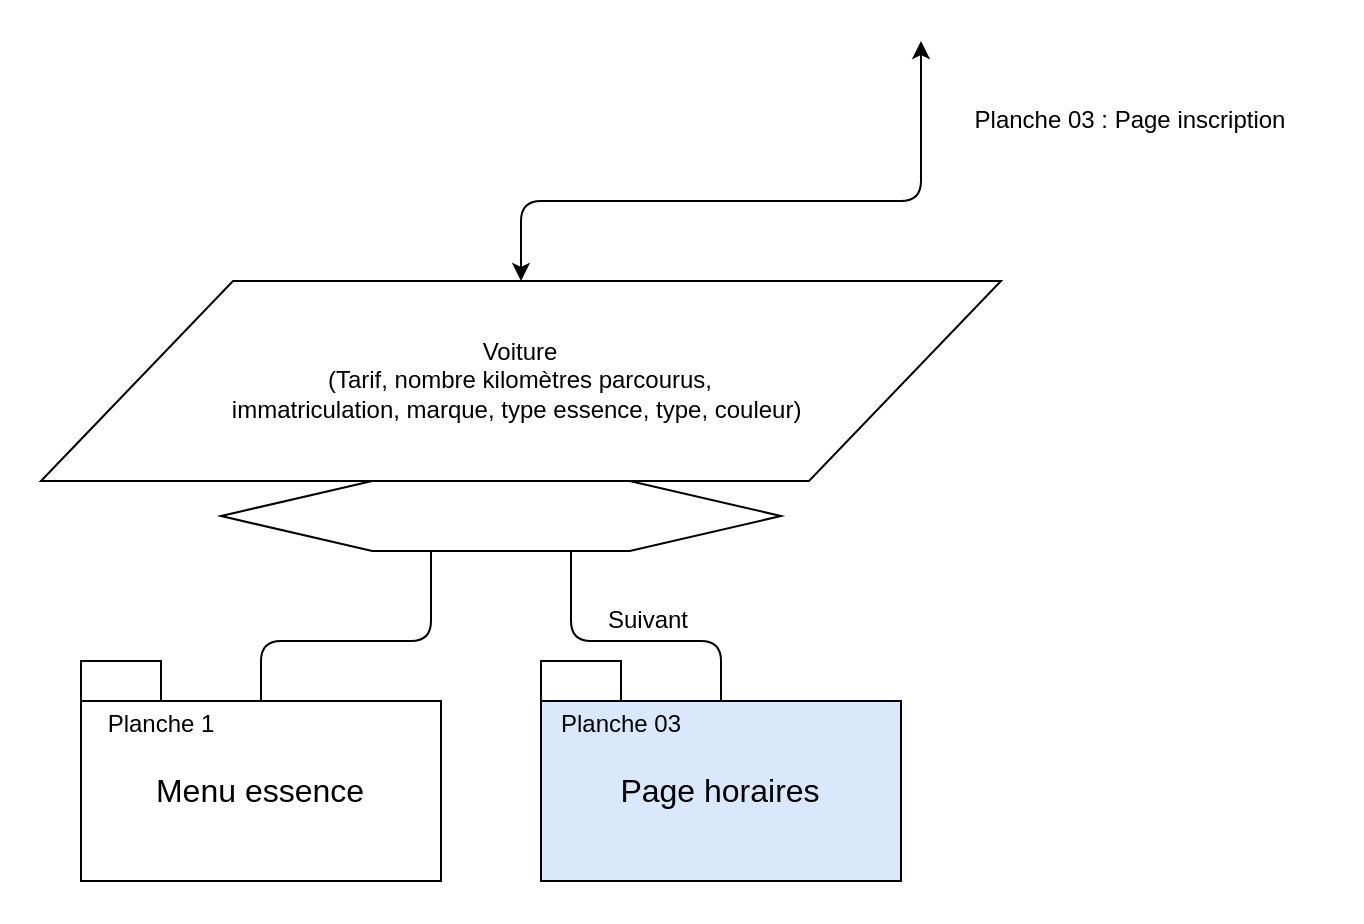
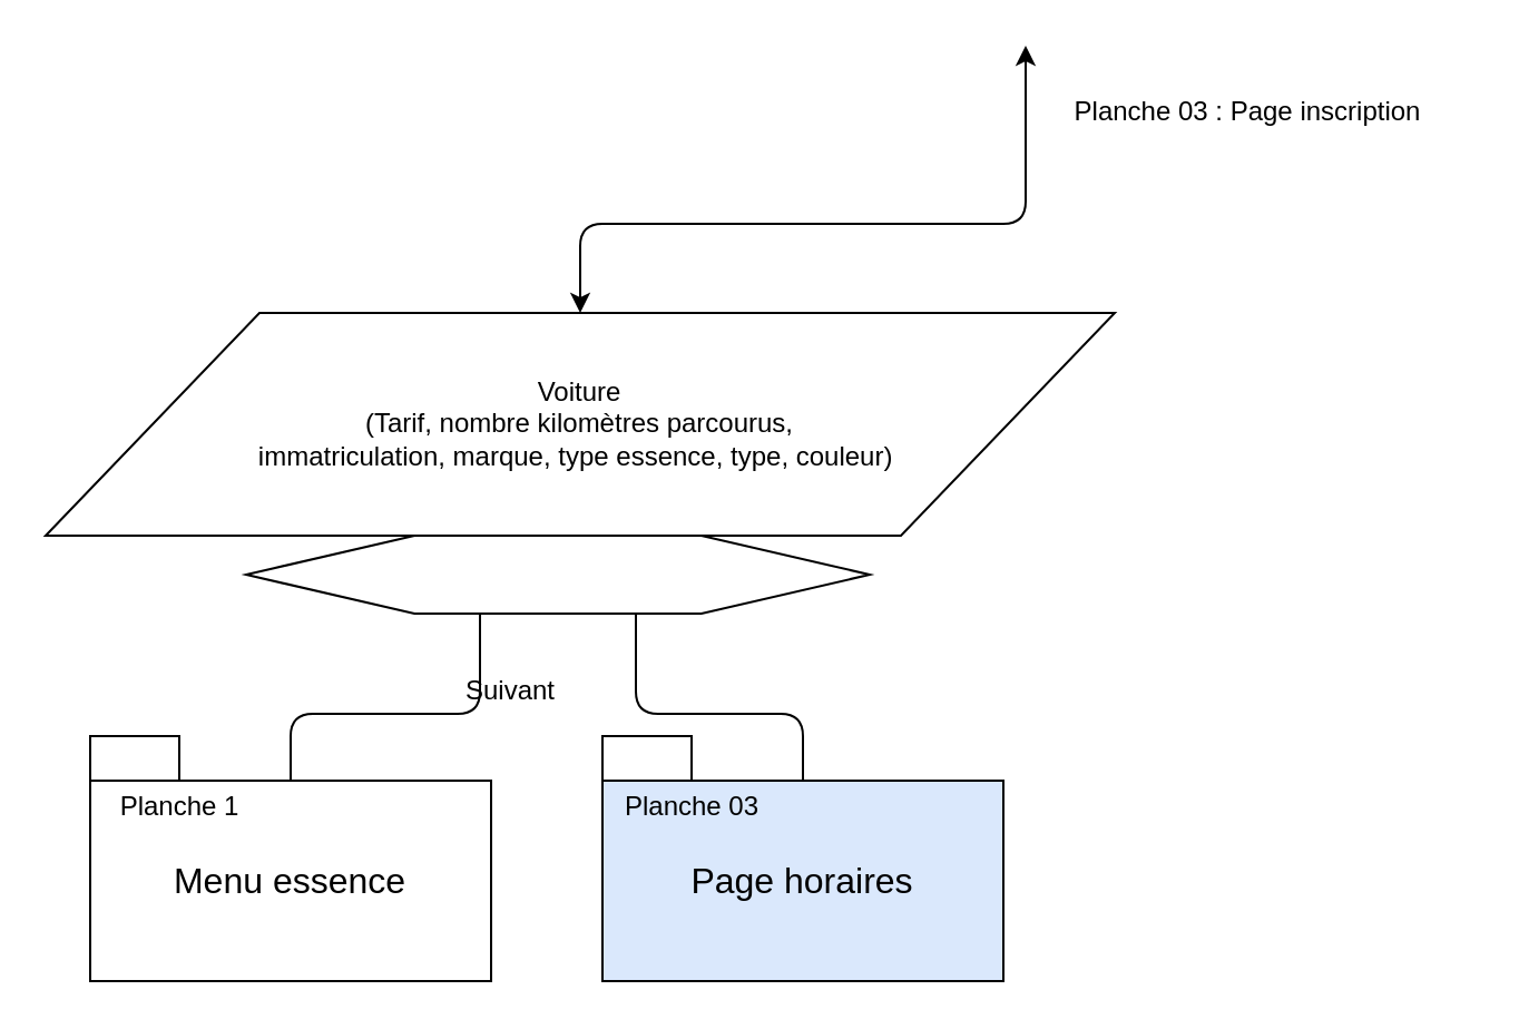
- <mxCell id="5" value="Planche 03 : Page inscription" style="text;html=1;strokeColor=none;fillColor=none;align=center;verticalAlign=middle;whiteSpace=wrap;rounded=0;" parent="1" vertex="1"><mxGeometry x="470" y="50" width="190" height="20" as="geometry" /></mxCell>
+ <mxCell id="5" value="Planche 03 : Page inscription" style="text;html=1;strokeColor=none;fillColor=none;align=center;verticalAlign=middle;whiteSpace=wrap;rounded=0;" parent="1" vertex="1"><mxGeometry x="465" y="40" width="190" height="20" as="geometry" /></mxCell>
- <mxCell id="16" value="Suivant" style="text;html=1;strokeColor=none;fillColor=none;align=center;verticalAlign=middle;whiteSpace=wrap;rounded=0;" parent="1" vertex="1"><mxGeometry x="289" y="300" width="70" height="20" as="geometry" /></mxCell>
+ <mxCell id="16" value="Suivant" style="text;html=1;strokeColor=none;fillColor=none;align=center;verticalAlign=middle;whiteSpace=wrap;rounded=0;" parent="1" vertex="1"><mxGeometry x="194" y="300" width="70" height="20" as="geometry" /></mxCell>
